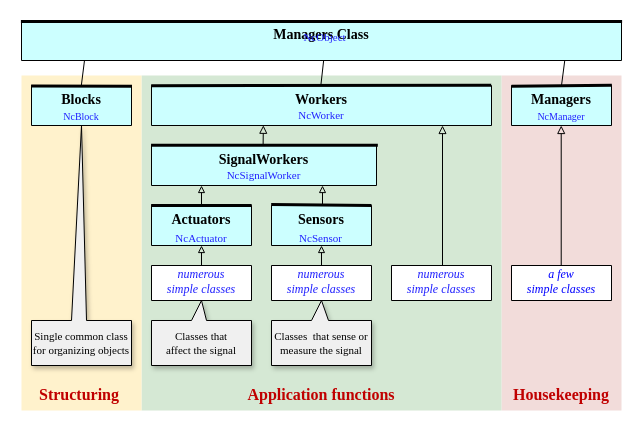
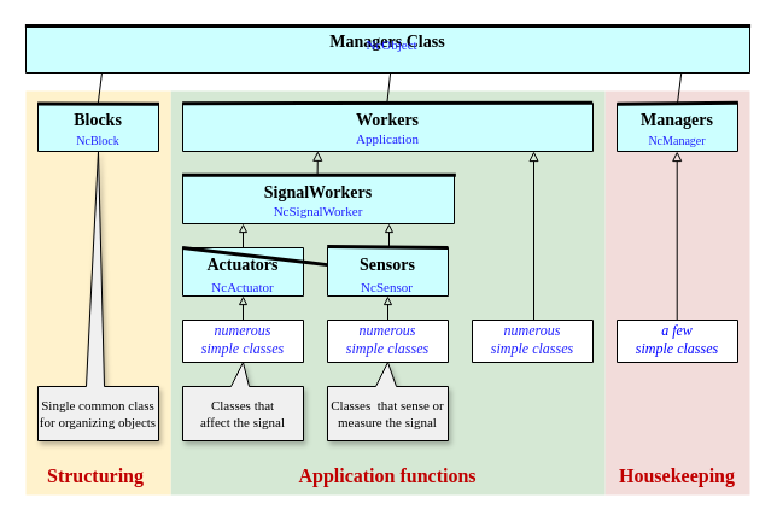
- <mxCell id="12" value="&lt;p style=&quot;margin: 0px; text-indent: 0px; direction: ltr; font-size: 11px;&quot;&gt;&lt;font style=&quot;font-size: 11px; color: rgb(32, 32, 255); direction: ltr; letter-spacing: 0px; line-height: 100%; opacity: 1;&quot;&gt;&lt;span style=&quot;font-size: 11px;&quot;&gt;NcWorker&lt;/span&gt;&lt;/font&gt;&lt;font style=&quot;font-size: 11px; color: rgb(32, 32, 255); direction: ltr; letter-spacing: 0px; line-height: 100%; opacity: 1;&quot;&gt;&lt;span style=&quot;font-size: 11px;&quot;&gt;&lt;br style=&quot;font-size: 11px;&quot;&gt;&lt;/span&gt;&lt;/font&gt;&lt;/p&gt;" style="verticalAlign=middle;align=center;vsdxID=125;fillColor=none;gradientColor=none;shape=stencil(nZBLDoAgDERP0z3SIyjew0SURgSD+Lu9kMZoXLhwN9O+tukAlrNpJg1SzDH4QW/URgNYgZTkjA4UkwJUgGXng+6DX1zLfmoymdXo17xh5zmRJ6Q42BWCfc2oJfdAr+Yv+AP9Cb7OJ3H/2JG1HNGz/84klThPVCc=);strokeColor=none;spacingBottom=1;spacingLeft=-3;spacingRight=-3;labelBackgroundColor=none;rounded=0;html=1;whiteSpace=wrap;fontFamily=ROCKWELL;fontStyle=0;fontSize=11;spacingTop=0;" parent="1" vertex="1"><mxGeometry x="151" y="105" width="340" height="20" as="geometry" /></mxCell>
+ <mxCell id="12" value="&lt;p style=&quot;margin: 0px; text-indent: 0px; direction: ltr; font-size: 11px;&quot;&gt;&lt;font style=&quot;font-size: 11px; color: rgb(32, 32, 255); direction: ltr; letter-spacing: 0px; line-height: 100%; opacity: 1;&quot;&gt;&lt;span style=&quot;font-size: 11px;&quot;&gt;Application&lt;/span&gt;&lt;/font&gt;&lt;font style=&quot;font-size: 11px; color: rgb(32, 32, 255); direction: ltr; letter-spacing: 0px; line-height: 100%; opacity: 1;&quot;&gt;&lt;span style=&quot;font-size: 11px;&quot;&gt;&lt;br style=&quot;font-size: 11px;&quot;&gt;&lt;/span&gt;&lt;/font&gt;&lt;/p&gt;" style="verticalAlign=middle;align=center;vsdxID=125;fillColor=none;gradientColor=none;shape=stencil(nZBLDoAgDERP0z3SIyjew0SURgSD+Lu9kMZoXLhwN9O+tukAlrNpJg1SzDH4QW/URgNYgZTkjA4UkwJUgGXng+6DX1zLfmoymdXo17xh5zmRJ6Q42BWCfc2oJfdAr+Yv+AP9Cb7OJ3H/2JG1HNGz/84klThPVCc=);strokeColor=none;spacingBottom=1;spacingLeft=-3;spacingRight=-3;labelBackgroundColor=none;rounded=0;html=1;whiteSpace=wrap;fontFamily=ROCKWELL;fontStyle=0;fontSize=11;spacingTop=0;" parent="1" vertex="1"><mxGeometry x="151" y="105" width="340" height="20" as="geometry" /></mxCell>
- <mxCell id="42" value="" style="endArrow=none;html=1;rounded=0;strokeWidth=3;exitX=-0.004;exitY=-0.001;exitDx=0;exitDy=0;exitPerimeter=0;entryX=0.306;entryY=0.388;entryDx=0;entryDy=0;entryPerimeter=0;" parent="1" source="21" target="3" edge="1"><mxGeometry width="50" height="50" relative="1" as="geometry"><mxPoint x="155.55" y="149.76" as="sourcePoint" /><mxPoint x="382.35" y="149.64" as="targetPoint" /></mxGeometry></mxCell>
+ <mxCell id="42" value="" style="endArrow=none;html=1;rounded=0;strokeWidth=3;exitX=-0.004;exitY=-0.001;exitDx=0;exitDy=0;exitPerimeter=0;" parent="1" source="21" target="16" edge="1"><mxGeometry width="50" height="50" relative="1" as="geometry"><mxPoint x="155.55" y="149.76" as="sourcePoint" /><mxPoint x="382.35" y="149.64" as="targetPoint" /></mxGeometry></mxCell>
